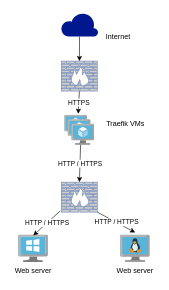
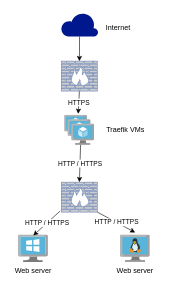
- <mxCell id="7" value="Internet" style="text;html=1;strokeColor=none;fillColor=none;align=center;verticalAlign=middle;whiteSpace=wrap;rounded=0;" parent="1" vertex="1"><mxGeometry x="177" y="50" width="40" height="20" as="geometry" /></mxCell>
+ <mxCell id="7" value="Internet" style="text;html=1;strokeColor=none;fillColor=none;align=center;verticalAlign=middle;whiteSpace=wrap;rounded=0;" parent="1" vertex="1"><mxGeometry x="177" y="35" width="40" height="20" as="geometry" /></mxCell>
- <mxCell id="14" value="Traefik VMs" style="text;html=1;strokeColor=none;fillColor=none;align=center;verticalAlign=middle;whiteSpace=wrap;rounded=0;" vertex="1" parent="1"><mxGeometry x="163.5" y="196" width="90" height="20" as="geometry" /></mxCell>
+ <mxCell id="14" value="Traefik VMs" style="text;html=1;strokeColor=none;fillColor=none;align=center;verticalAlign=middle;whiteSpace=wrap;rounded=0;" vertex="1" parent="1"><mxGeometry x="163.5" y="206" width="90" height="20" as="geometry" /></mxCell>
